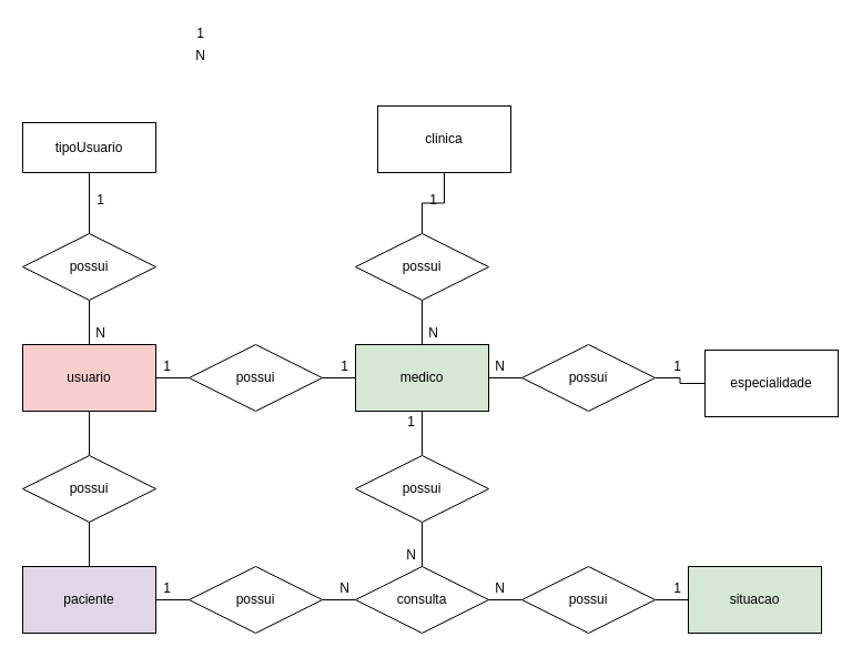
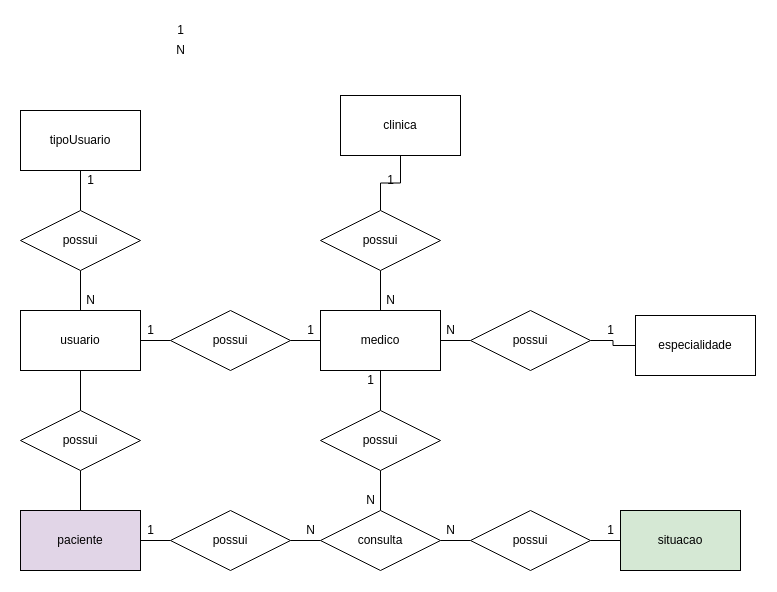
- <mxCell id="3" value="tipoUsuario" style="whiteSpace=wrap;html=1;" parent="1" vertex="1"><mxGeometry x="20" y="110" width="120" height="45" as="geometry" /></mxCell>
+ <mxCell id="3" value="tipoUsuario" style="whiteSpace=wrap;html=1;" parent="1" vertex="1"><mxGeometry x="20" y="110" width="120" height="60" as="geometry" /></mxCell>
- <mxCell id="7" value="usuario" style="whiteSpace=wrap;html=1;fillColor=#f8cecc;" parent="1" vertex="1"><mxGeometry x="20" y="310" width="120" height="60" as="geometry" /></mxCell>
+ <mxCell id="7" value="usuario" style="whiteSpace=wrap;html=1;" parent="1" vertex="1"><mxGeometry x="20" y="310" width="120" height="60" as="geometry" /></mxCell>
- <mxCell id="22" value="medico" style="whiteSpace=wrap;html=1;fillColor=#d5e8d4;" parent="1" vertex="1"><mxGeometry x="320" y="310" width="120" height="60" as="geometry" /></mxCell>
+ <mxCell id="22" value="medico" style="whiteSpace=wrap;html=1;" parent="1" vertex="1"><mxGeometry x="320" y="310" width="120" height="60" as="geometry" /></mxCell>
